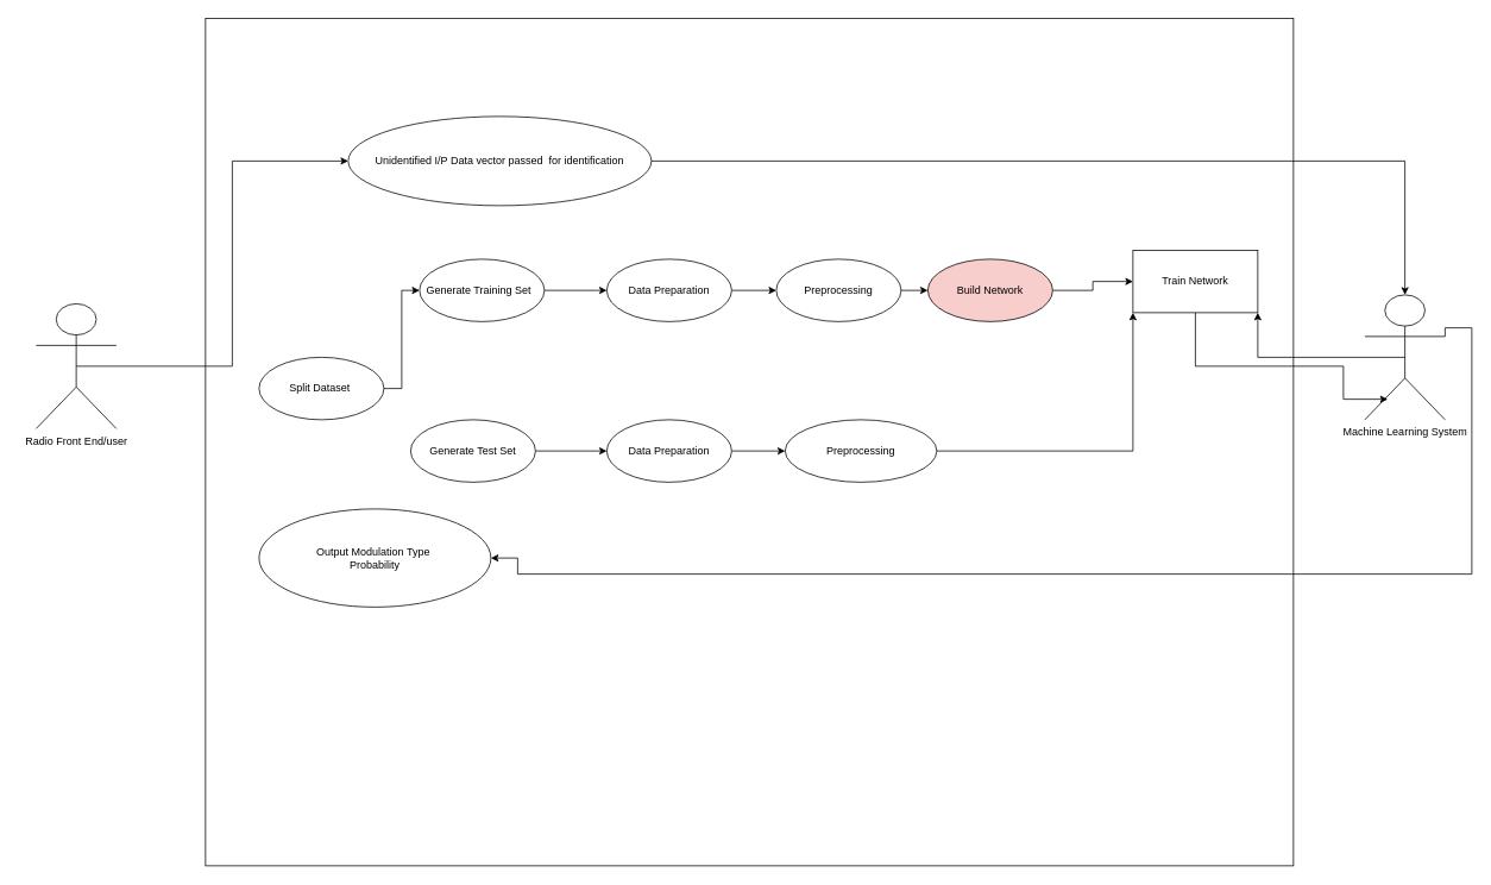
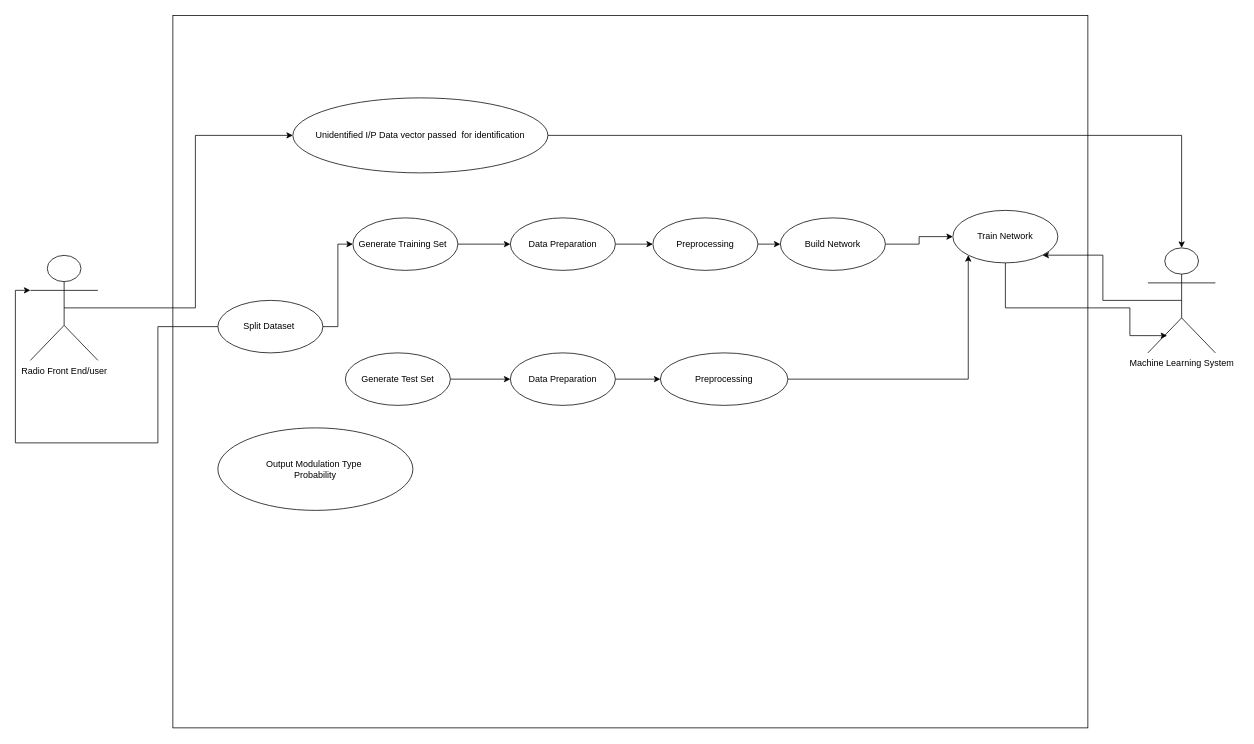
- <mxCell id="28" value="Train Network" style="whiteSpace=wrap;html=1;rounded=0;" parent="1" vertex="1"><mxGeometry x="1270" y="280" width="140" height="70" as="geometry" /></mxCell>
+ <mxCell id="28" value="Train Network" style="ellipse;whiteSpace=wrap;html=1;" parent="1" vertex="1"><mxGeometry x="1270" y="280" width="140" height="70" as="geometry" /></mxCell>
- <mxCell id="27" value="Build Network" style="ellipse;whiteSpace=wrap;html=1;fillColor=#f8cecc;" parent="1" vertex="1"><mxGeometry x="1040" y="290" width="140" height="70" as="geometry" /></mxCell>
+ <mxCell id="27" value="Build Network" style="ellipse;whiteSpace=wrap;html=1;" parent="1" vertex="1"><mxGeometry x="1040" y="290" width="140" height="70" as="geometry" /></mxCell>
+ <mxCell id="12" style="edgeStyle=orthogonalEdgeStyle;rounded=0;orthogonalLoop=1;jettySize=auto;html=1;exitX=0;exitY=0.5;exitDx=0;exitDy=0;entryX=0;entryY=0.333;entryDx=0;entryDy=0;entryPerimeter=0;" parent="1" source="14" target="7" edge="1"><mxGeometry relative="1" as="geometry"><Array as="points"><mxPoint x="210" y="435" /><mxPoint x="210" y="590" /><mxPoint x="20" y="590" /><mxPoint x="20" y="387" /></Array></mxGeometry></mxCell>
- <mxCell id="9" style="edgeStyle=orthogonalEdgeStyle;rounded=0;orthogonalLoop=1;jettySize=auto;html=1;exitX=1;exitY=0.333;exitDx=0;exitDy=0;exitPerimeter=0;entryX=1;entryY=0.5;entryDx=0;entryDy=0;" parent="1" source="10" target="29" edge="1"><mxGeometry relative="1" as="geometry"><mxPoint x="1290" y="642.5" as="targetPoint" /><Array as="points"><mxPoint x="1650" y="367" /><mxPoint x="1650" y="643" /><mxPoint x="580" y="643" /></Array></mxGeometry></mxCell>
